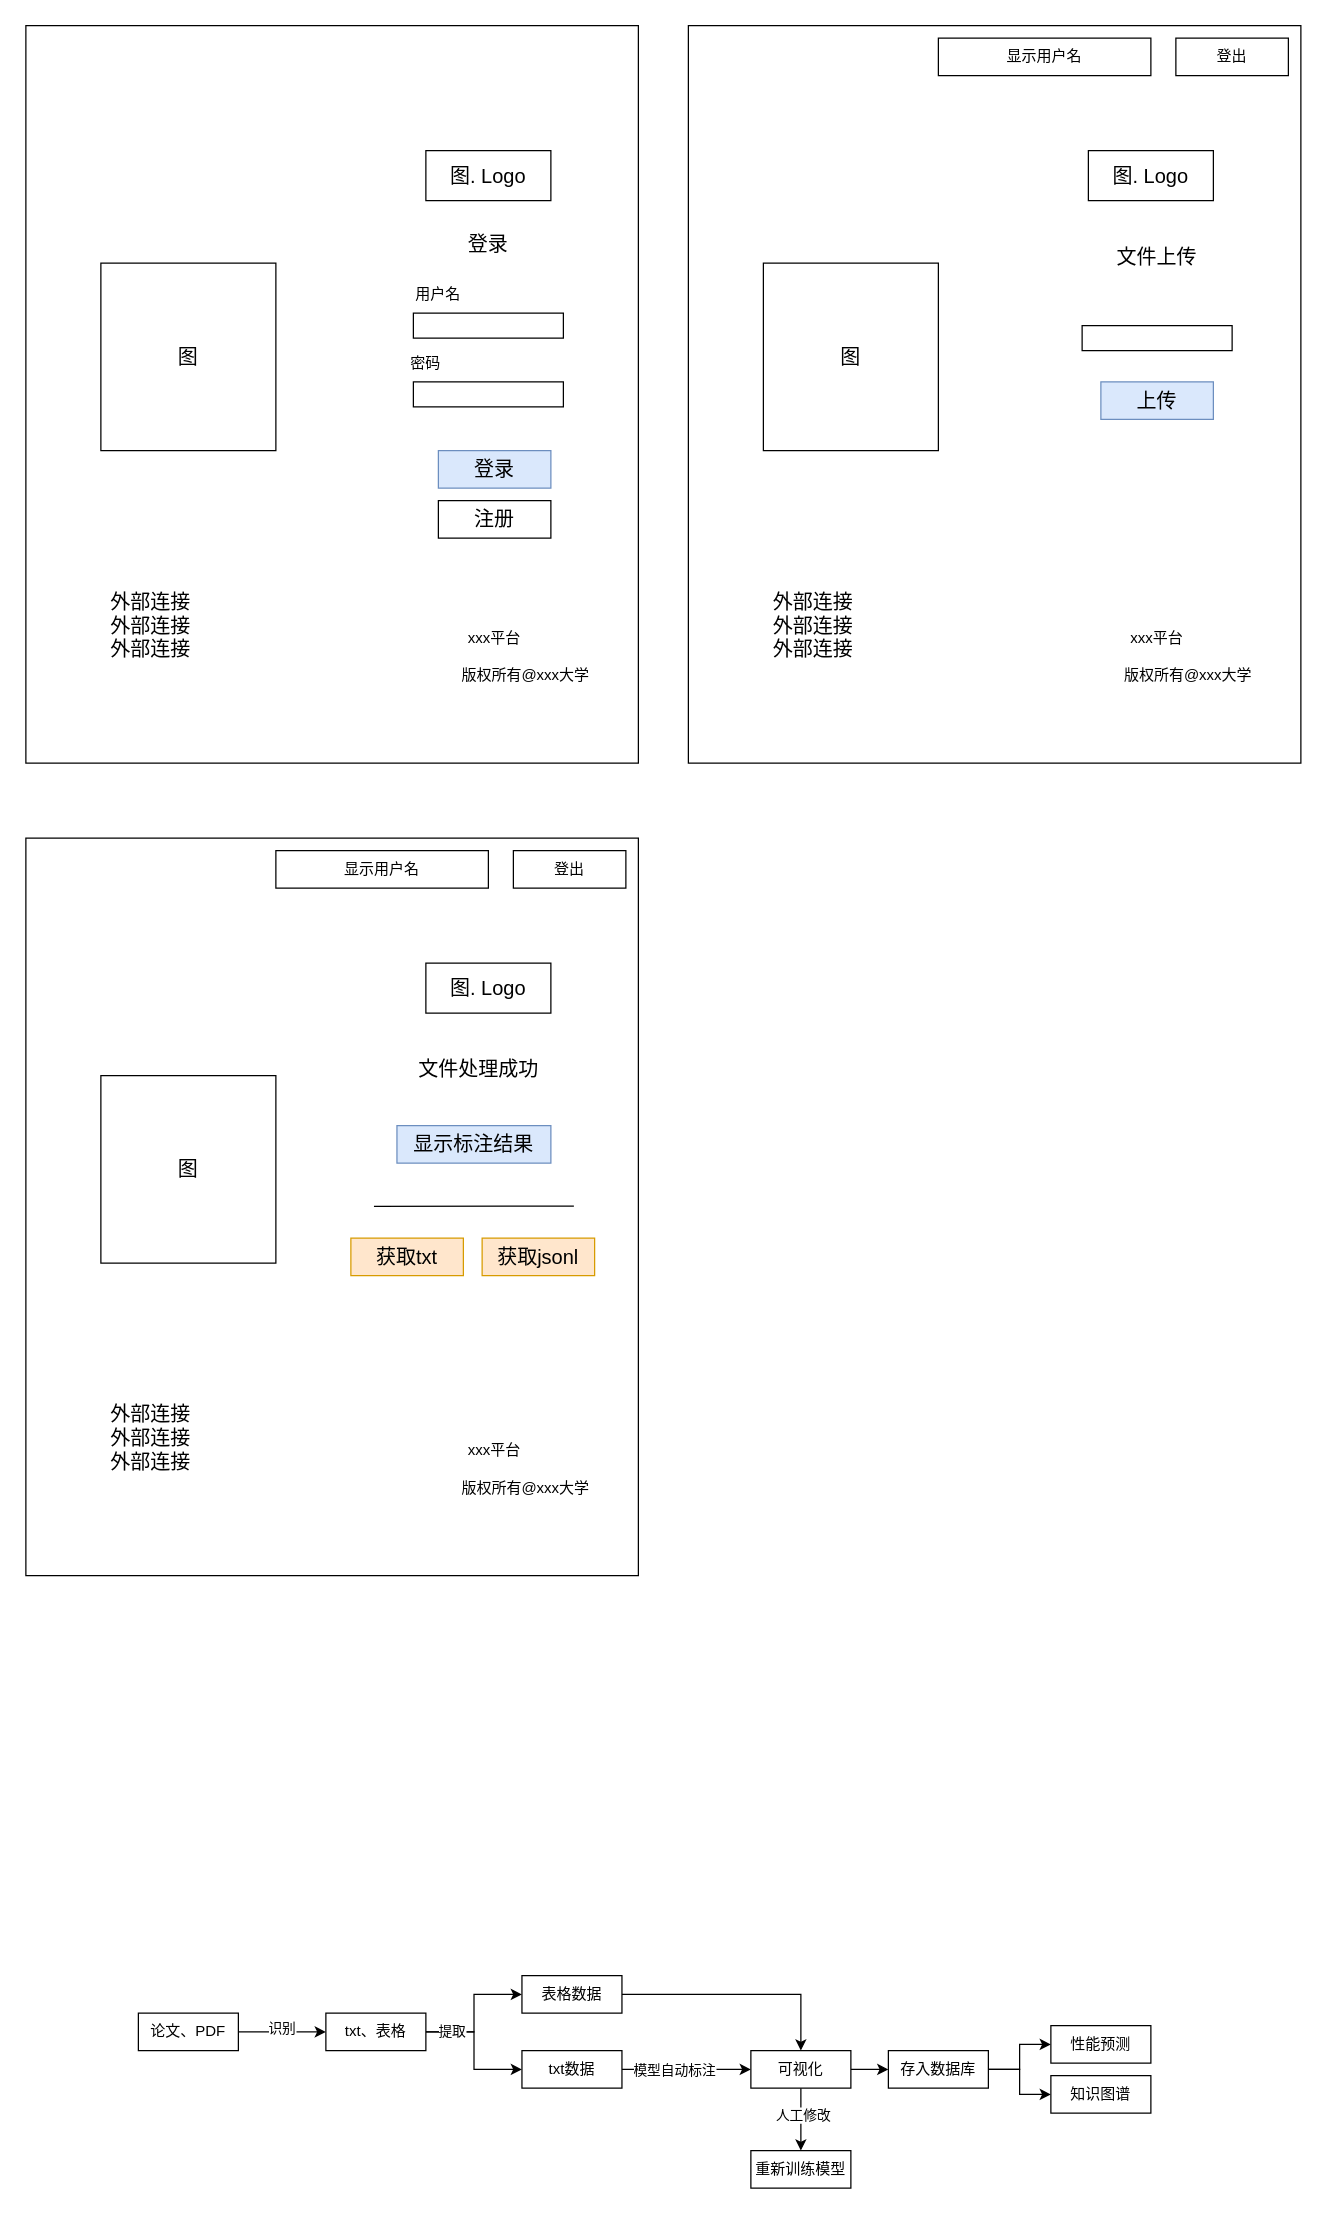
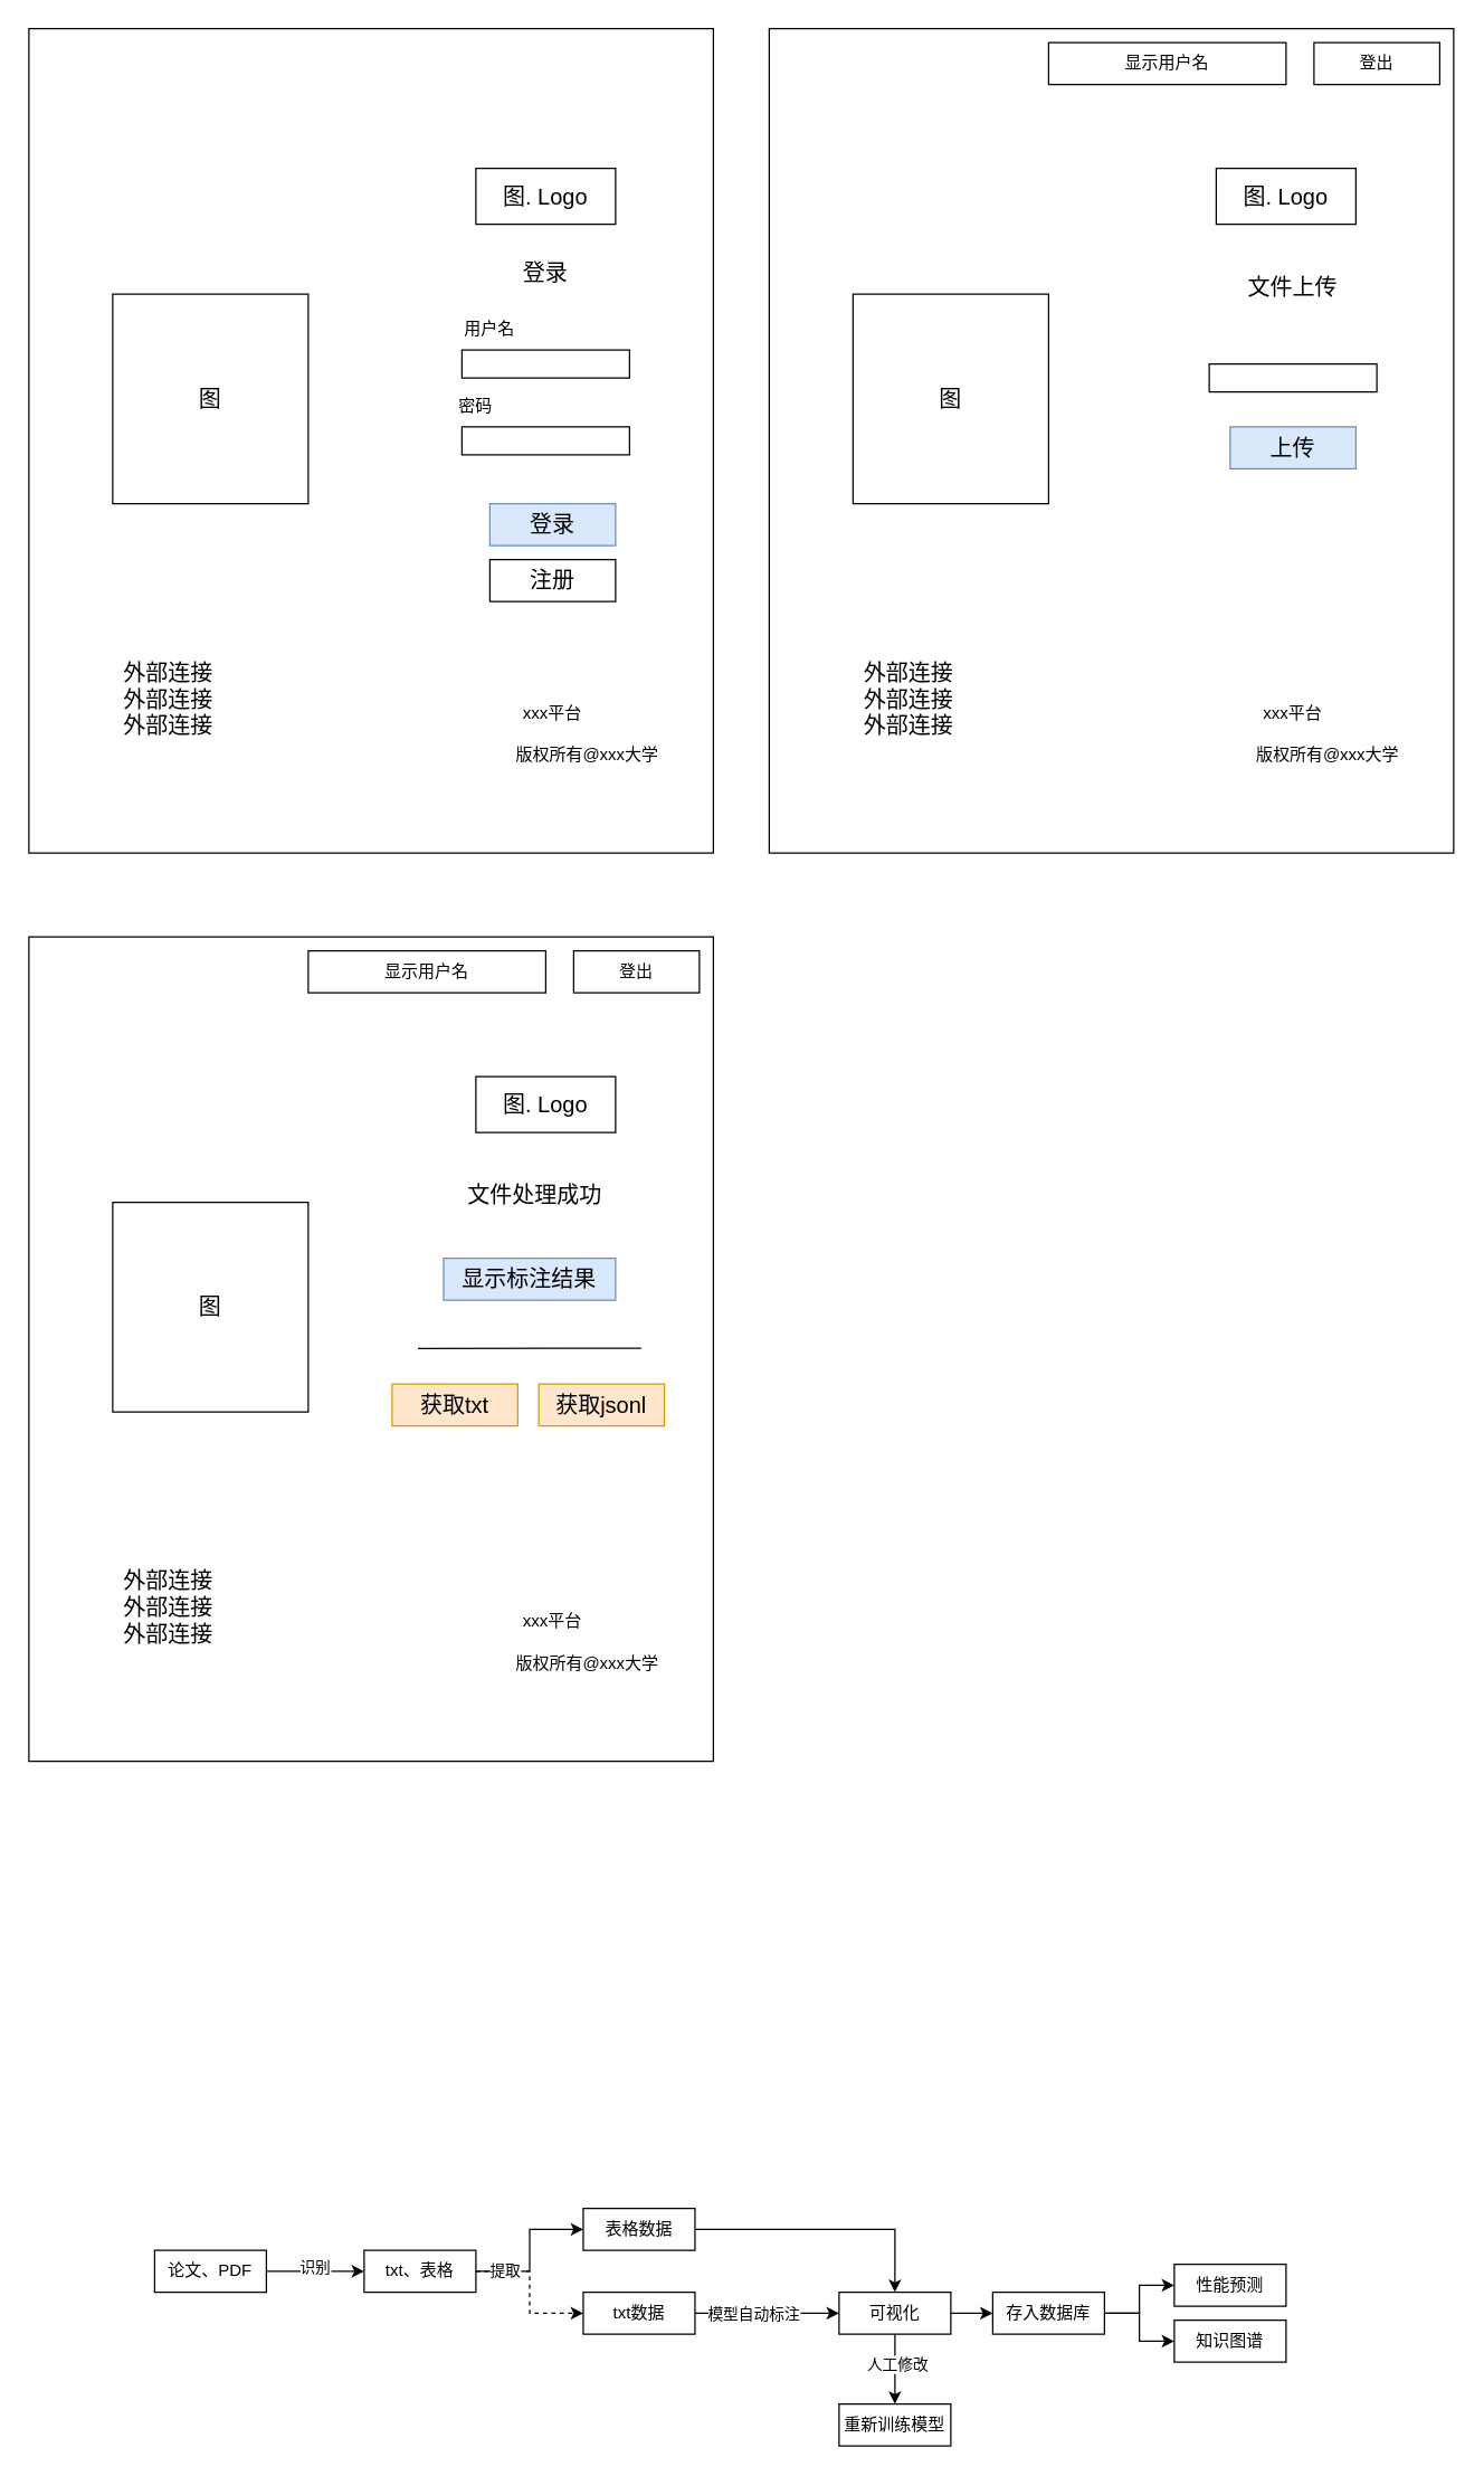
- <mxCell id="19" style="edgeStyle=orthogonalEdgeStyle;rounded=0;orthogonalLoop=1;jettySize=auto;html=1;exitX=1;exitY=0.5;exitDx=0;exitDy=0;entryX=0;entryY=0.5;entryDx=0;entryDy=0;" edge="1" parent="1" source="21" target="26"><mxGeometry relative="1" as="geometry" /></mxCell>
+ <mxCell id="19" style="edgeStyle=orthogonalEdgeStyle;rounded=0;orthogonalLoop=1;jettySize=auto;html=1;exitX=1;exitY=0.5;exitDx=0;exitDy=0;entryX=0;entryY=0.5;entryDx=0;entryDy=0;dashed=1;" edge="1" parent="1" source="21" target="26"><mxGeometry relative="1" as="geometry" /></mxCell>
